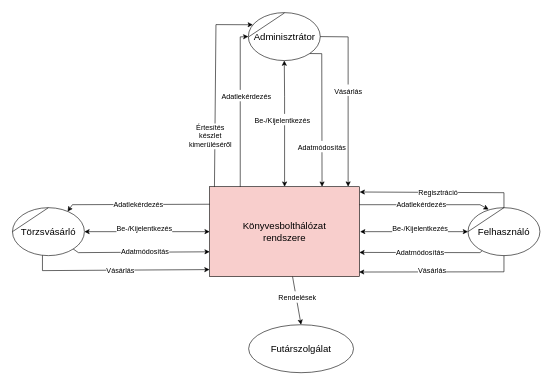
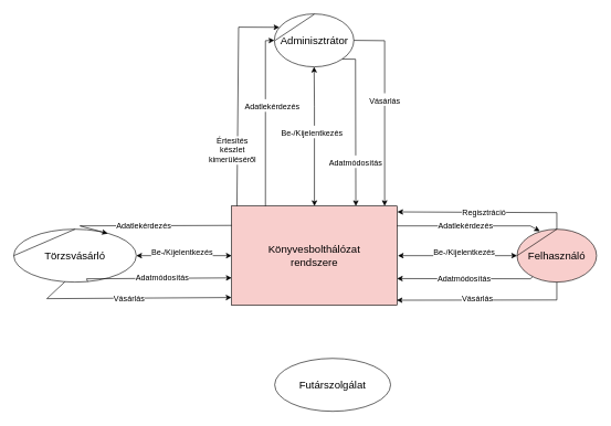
- <mxCell id="4" value="Törzsvásárló" style="ellipse;whiteSpace=wrap;html=1;fontSize=16;" parent="1" vertex="1"><mxGeometry x="20" y="346" width="120" height="80" as="geometry" /></mxCell>
+ <mxCell id="4" value="Törzsvásárló" style="ellipse;whiteSpace=wrap;html=1;fontSize=16;" parent="1" vertex="1"><mxGeometry x="20" y="346" width="185" height="80" as="geometry" /></mxCell>
- <mxCell id="3" value="Felhasználó" style="ellipse;whiteSpace=wrap;html=1;fontSize=16;" parent="1" vertex="1"><mxGeometry x="780" y="346" width="120" height="80" as="geometry" /></mxCell>
+ <mxCell id="3" value="Felhasználó" style="ellipse;whiteSpace=wrap;html=1;fontSize=16;fillColor=#f8cecc;" parent="1" vertex="1"><mxGeometry x="780" y="346" width="120" height="80" as="geometry" /></mxCell>
- <mxCell id="20" value="&lt;font style=&quot;font-size: 12px;&quot;&gt;Rendelések&lt;/font&gt;" style="endArrow=classic;html=1;rounded=0;verticalAlign=bottom;fontSize=16;entryX=0.5;entryY=0;entryDx=0;entryDy=0;" parent="1" source="2" target="6" edge="1"><mxGeometry x="0.154" width="50" height="50" relative="1" as="geometry"><mxPoint x="280" y="451" as="sourcePoint" /><mxPoint x="280" y="551" as="targetPoint" /><Array as="points" /><mxPoint as="offset" /></mxGeometry></mxCell>
